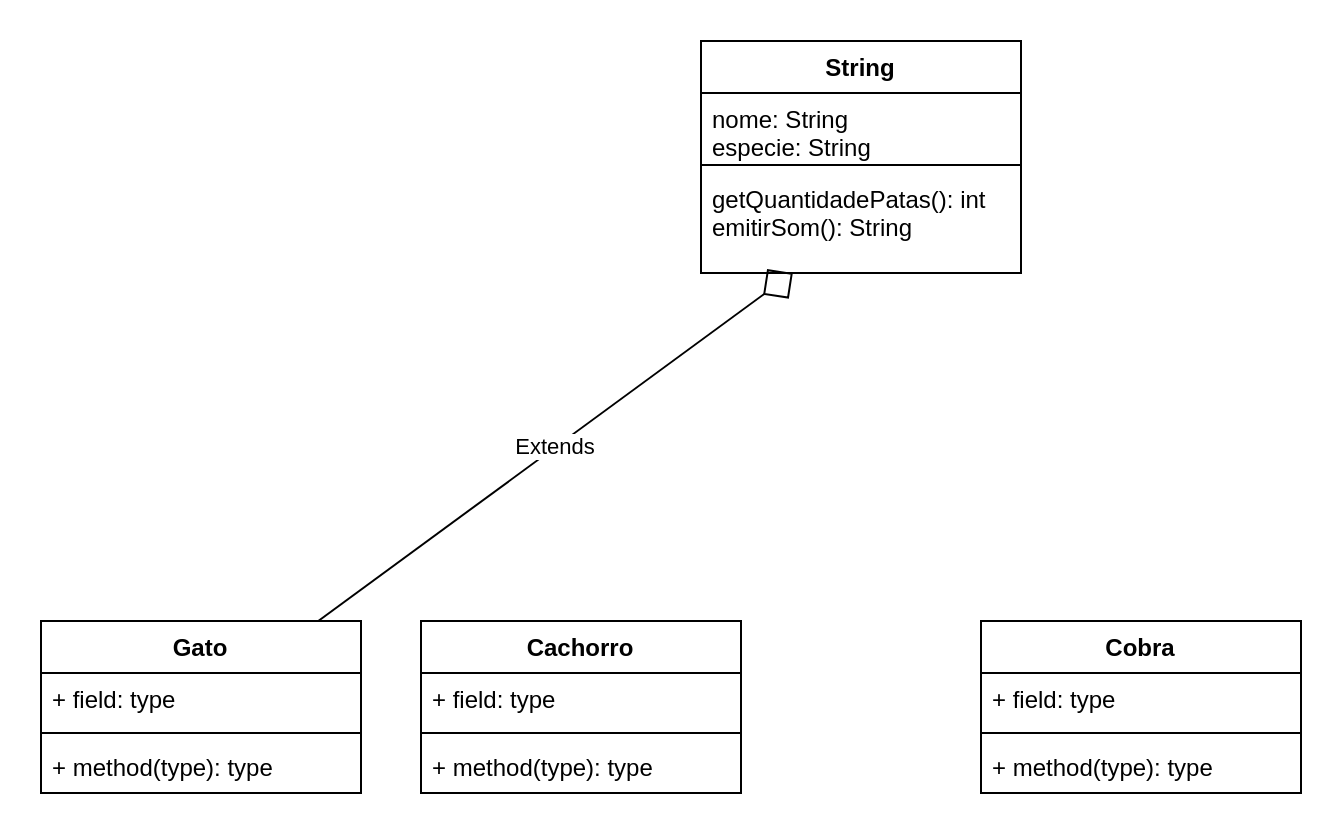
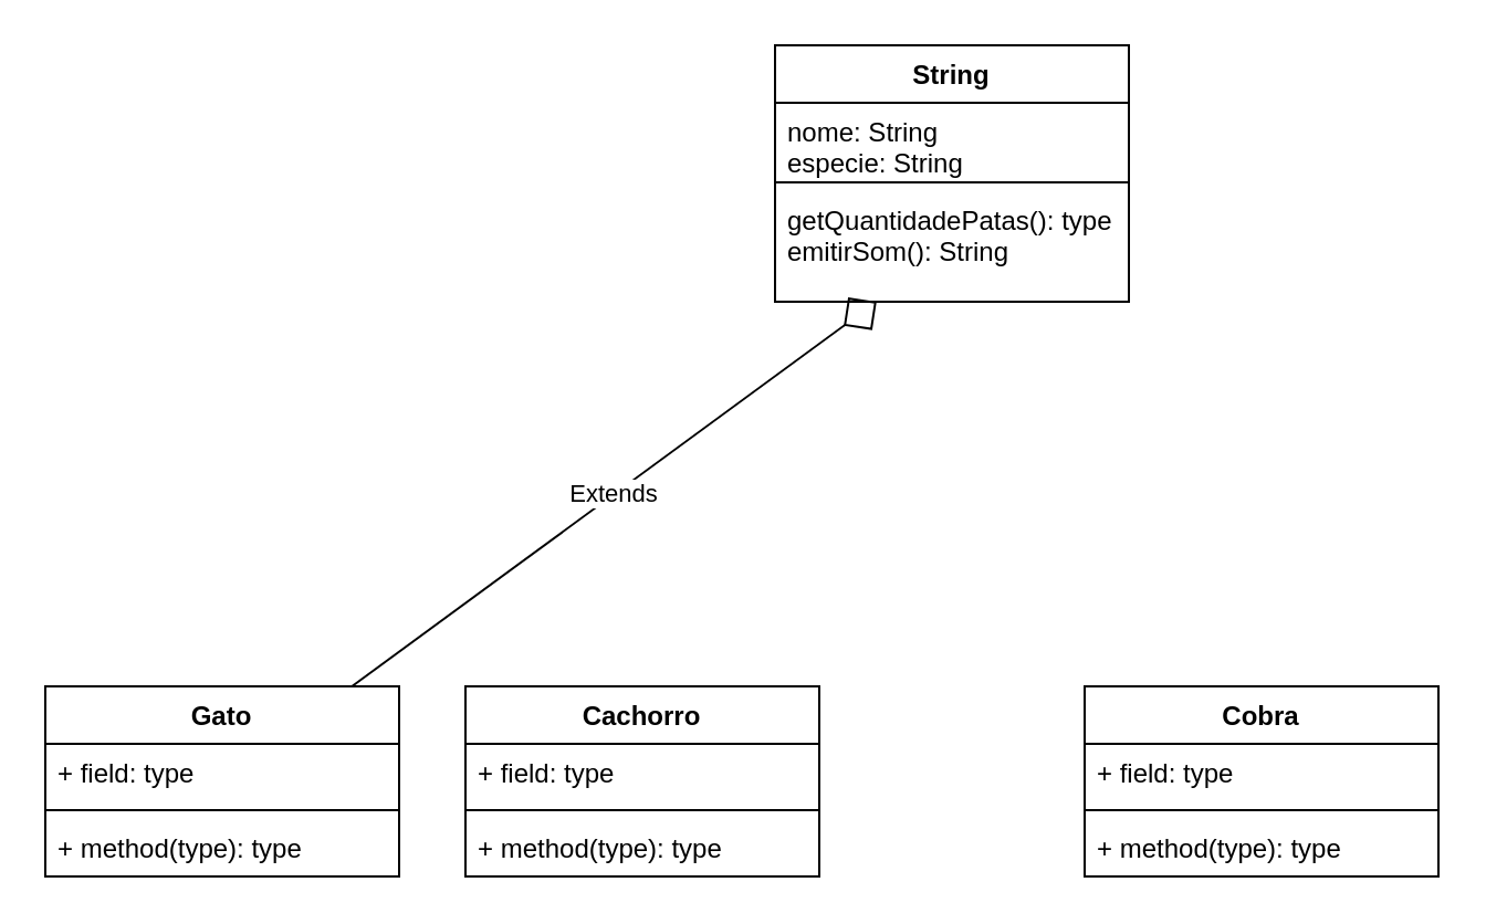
- <mxCell id="5" value="getQuantidadePatas(): int&lt;br&gt;emitirSom(): String" style="text;strokeColor=none;fillColor=none;align=left;verticalAlign=top;spacingLeft=4;spacingRight=4;overflow=hidden;rotatable=0;points=[[0,0.5],[1,0.5]];portConstraint=eastwest;whiteSpace=wrap;html=1;" vertex="1" parent="2"><mxGeometry y="66" width="160" height="50" as="geometry" /></mxCell>
+ <mxCell id="5" value="getQuantidadePatas(): type&lt;br&gt;emitirSom(): String" style="text;strokeColor=none;fillColor=none;align=left;verticalAlign=top;spacingLeft=4;spacingRight=4;overflow=hidden;rotatable=0;points=[[0,0.5],[1,0.5]];portConstraint=eastwest;whiteSpace=wrap;html=1;" vertex="1" parent="2"><mxGeometry y="66" width="160" height="50" as="geometry" /></mxCell>
